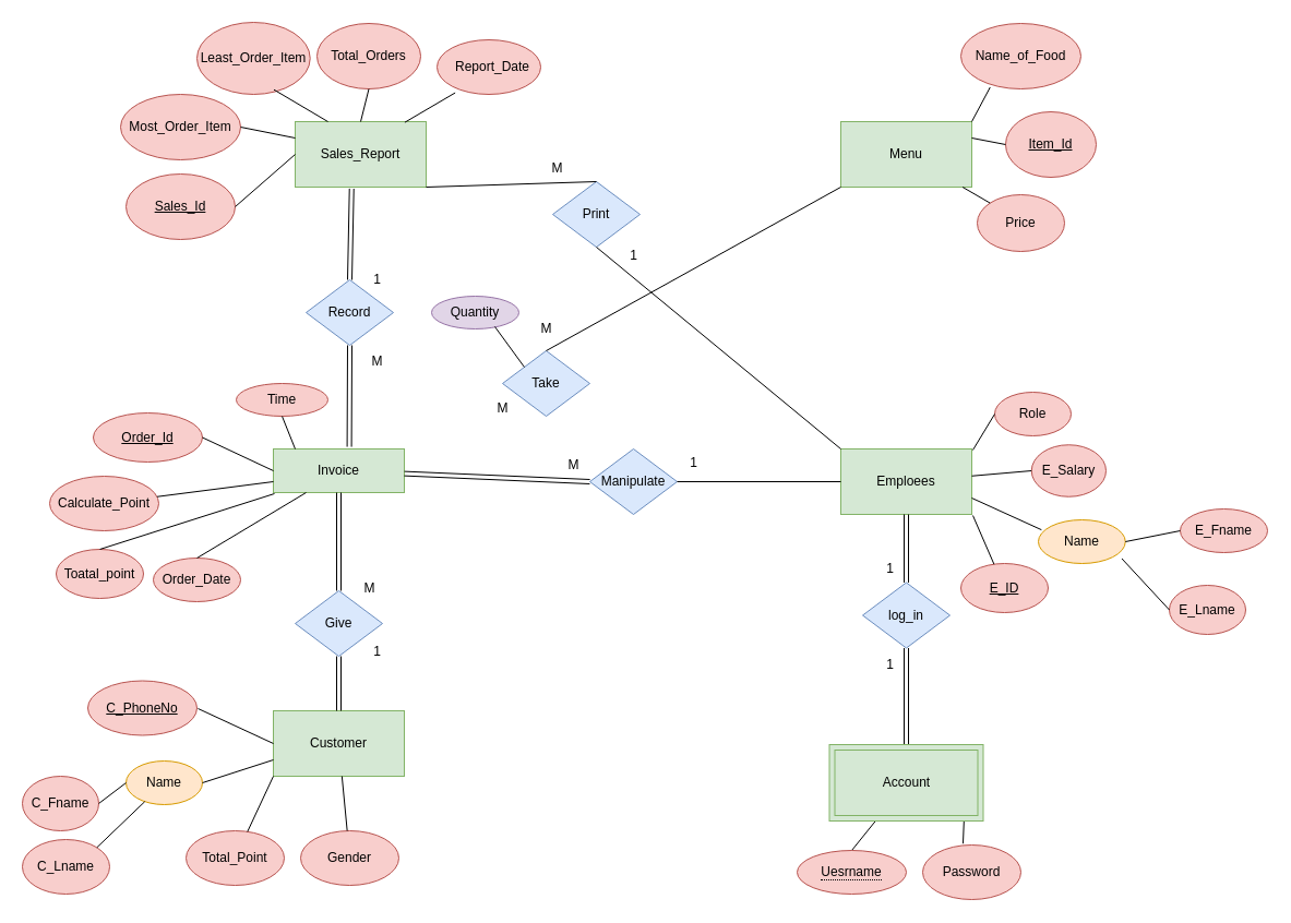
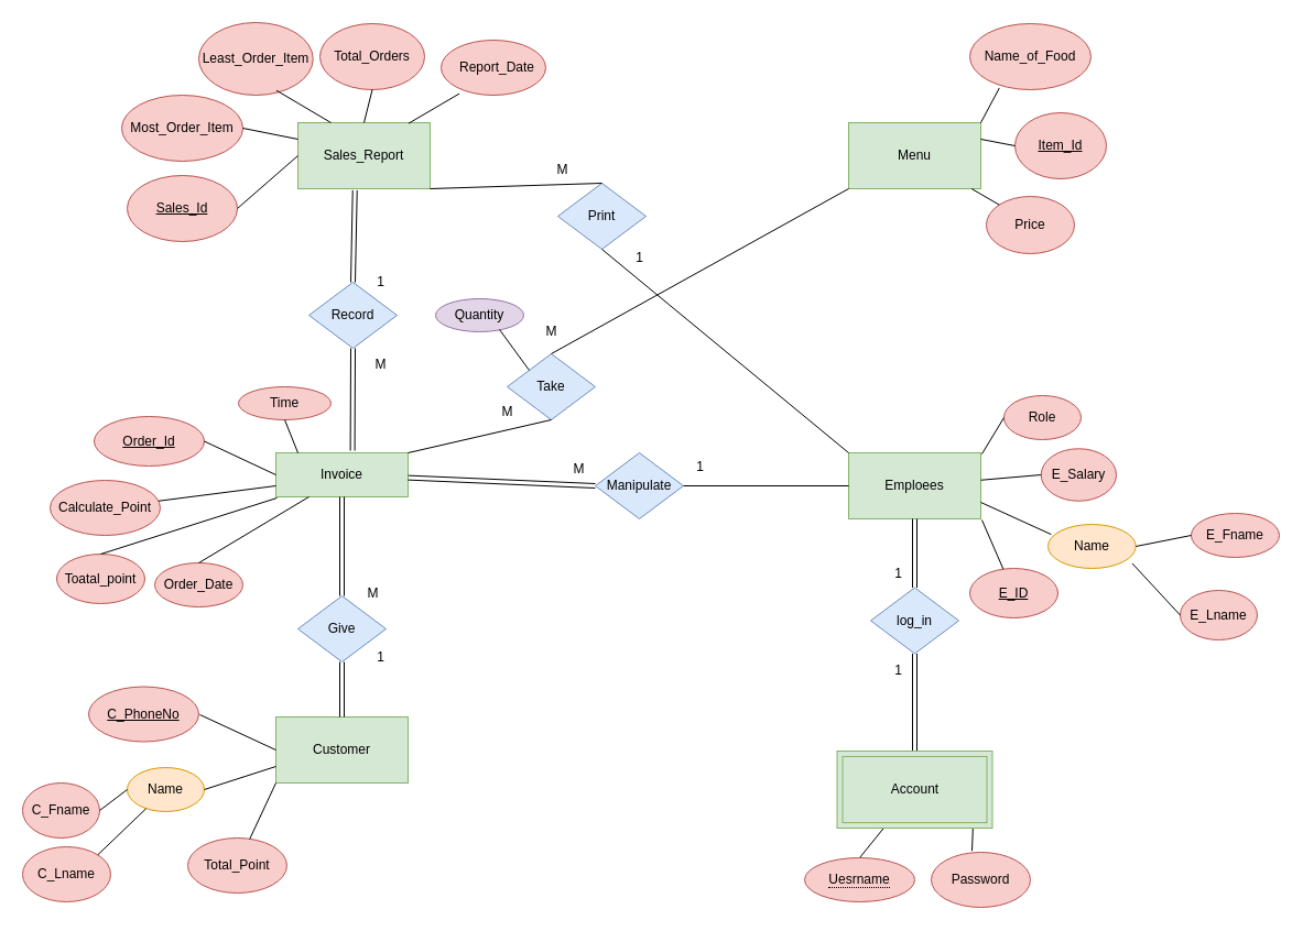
+ <mxCell id="22" value="" style="endArrow=none;html=1;rounded=0;entryX=0.5;entryY=1;entryDx=0;entryDy=0;exitX=1;exitY=0;exitDx=0;exitDy=0;" edge="1" parent="1" source="4" target="7"><mxGeometry width="50" height="50" relative="1" as="geometry"><mxPoint x="540" y="421" as="sourcePoint" /><mxPoint x="590" y="371" as="targetPoint" /></mxGeometry></mxCell>
- <mxCell id="36" value="" style="endArrow=none;html=1;rounded=0;" edge="1" parent="1" source="25" target="3"><mxGeometry width="50" height="50" relative="1" as="geometry"><mxPoint x="320" y="801" as="sourcePoint" /><mxPoint x="220" y="721" as="targetPoint" /></mxGeometry></mxCell>
- <mxCell id="25" value="Gender" style="ellipse;whiteSpace=wrap;html=1;fillColor=#f8cecc;strokeColor=#b85450;" vertex="1" parent="1"><mxGeometry x="275" y="761" width="90" height="50" as="geometry" /></mxCell>
